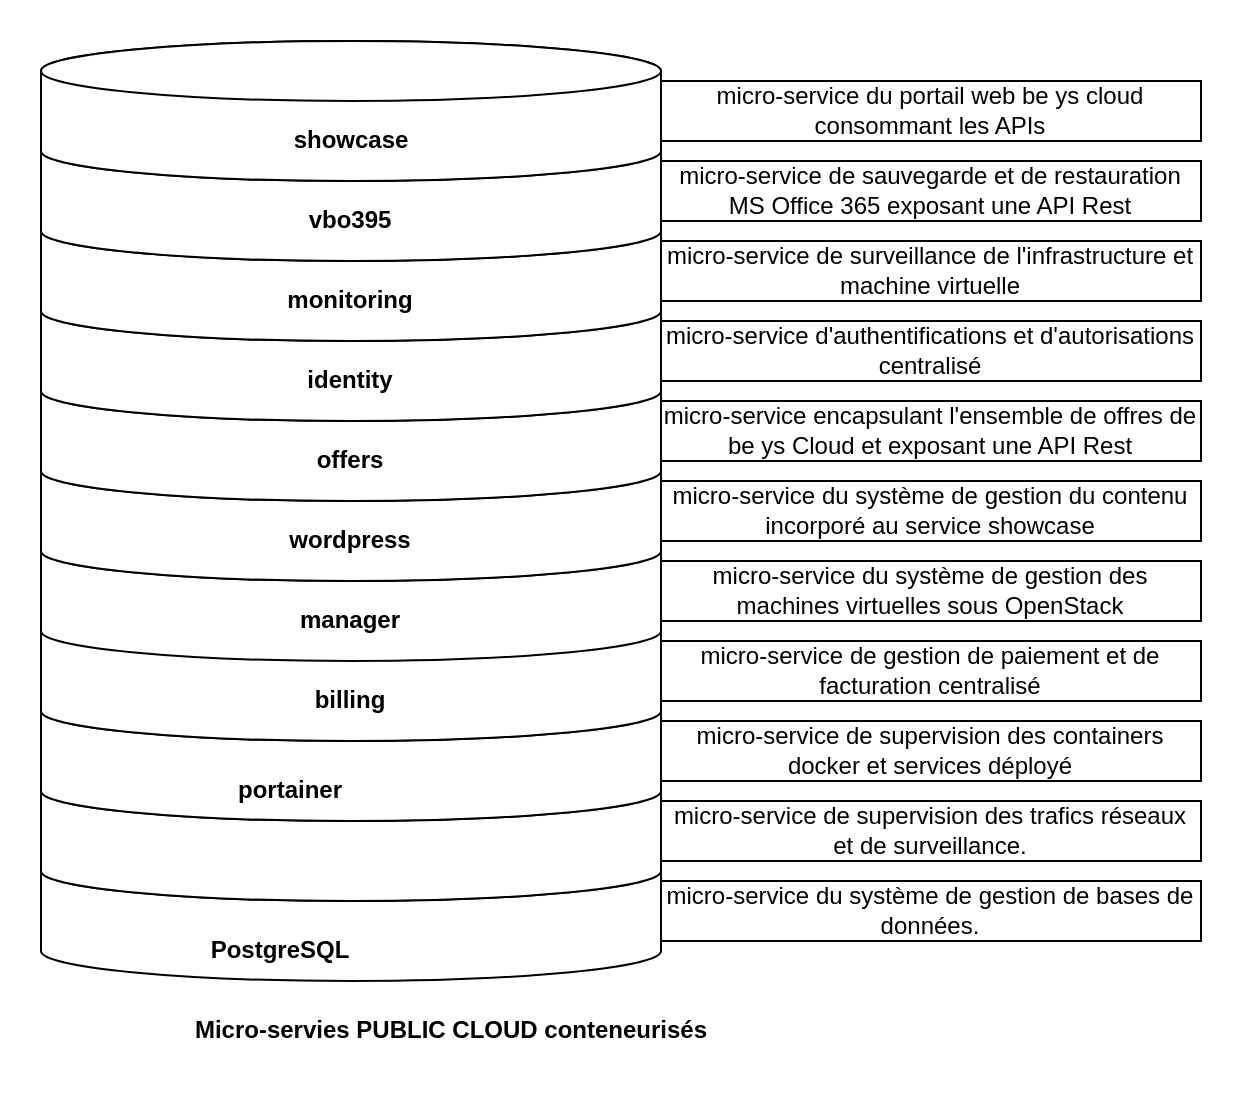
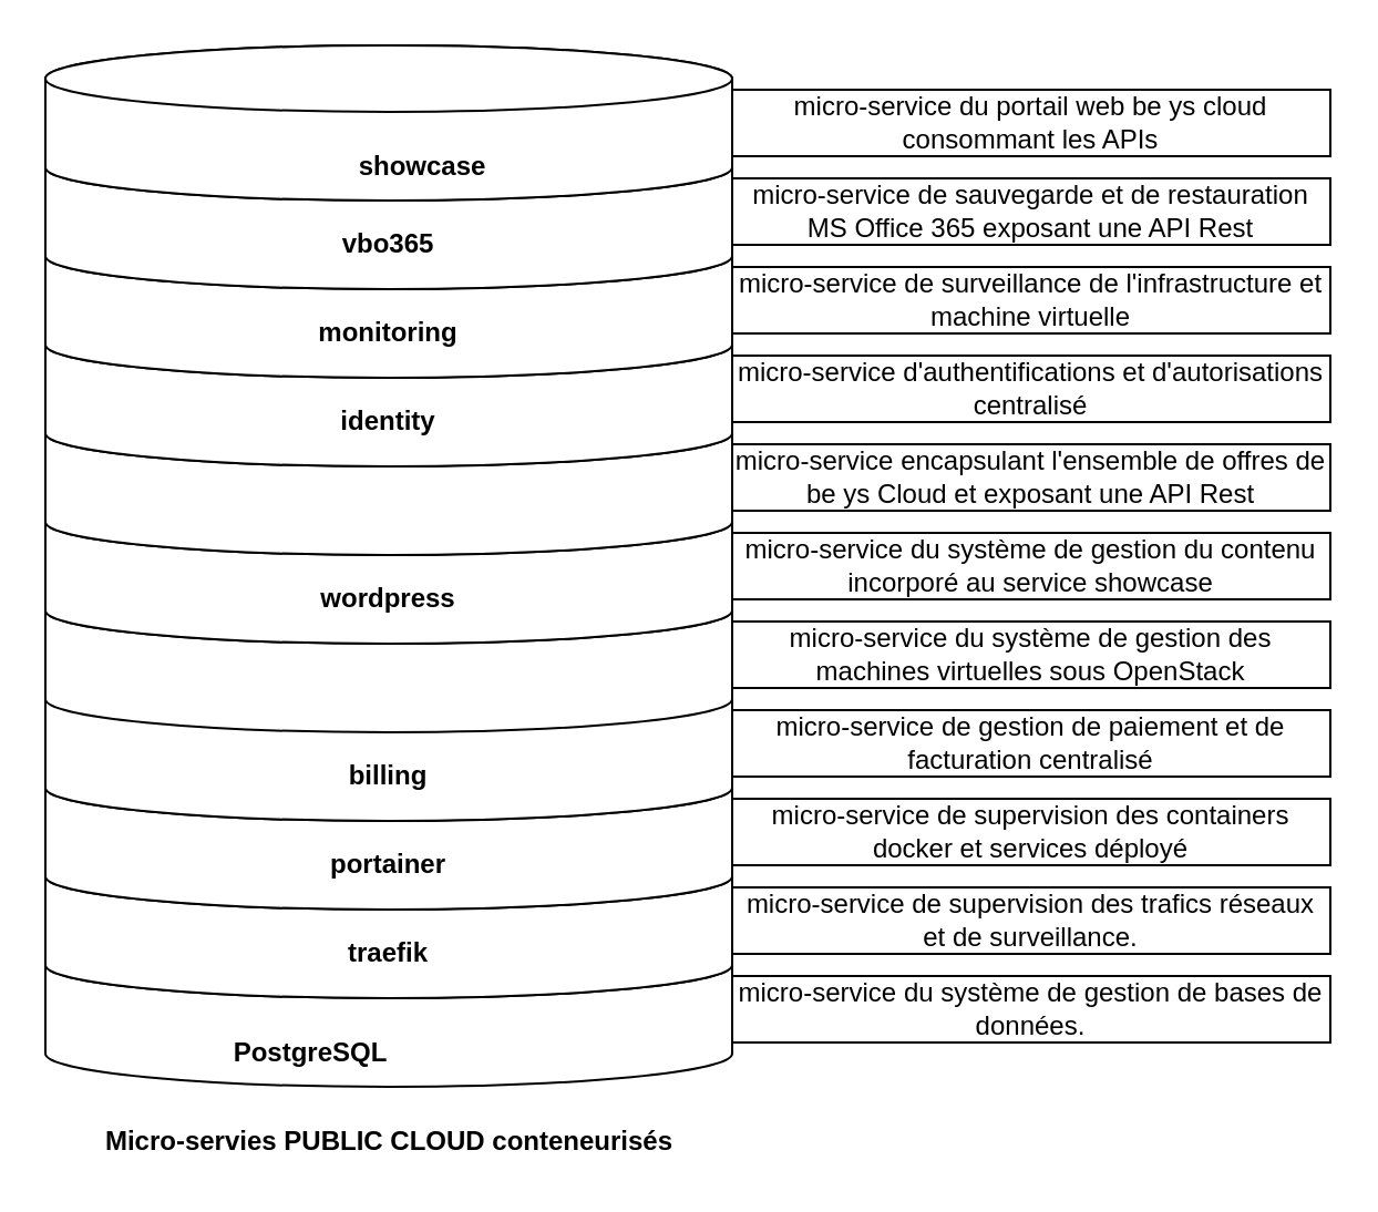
- <mxCell id="13" value="showcase" style="text;html=1;align=center;verticalAlign=middle;resizable=0;points=[];autosize=1;strokeColor=none;fontStyle=1" vertex="1" parent="1"><mxGeometry x="140" y="60" width="70" height="20" as="geometry" /></mxCell>
+ <mxCell id="13" value="showcase" style="text;html=1;align=center;verticalAlign=middle;resizable=0;points=[];autosize=1;strokeColor=none;fontStyle=1" vertex="1" parent="1"><mxGeometry x="155" y="65" width="70" height="20" as="geometry" /></mxCell>
- <mxCell id="14" value="vbo395" style="text;html=1;strokeColor=none;fillColor=none;align=center;verticalAlign=middle;whiteSpace=wrap;rounded=0;fontStyle=1" vertex="1" parent="1"><mxGeometry x="155" y="100" width="40" height="20" as="geometry" /></mxCell>
+ <mxCell id="14" value="vbo365" style="text;html=1;strokeColor=none;fillColor=none;align=center;verticalAlign=middle;whiteSpace=wrap;rounded=0;fontStyle=1" vertex="1" parent="1"><mxGeometry x="155" y="100" width="40" height="20" as="geometry" /></mxCell>
- <mxCell id="18" value="&lt;b&gt;offers&lt;/b&gt;" style="text;html=1;strokeColor=none;fillColor=none;align=center;verticalAlign=middle;whiteSpace=wrap;rounded=0;" vertex="1" parent="1"><mxGeometry x="155" y="220" width="40" height="20" as="geometry" /></mxCell>
- <mxCell id="20" value="&lt;b&gt;manager&lt;/b&gt;" style="text;html=1;strokeColor=none;fillColor=none;align=center;verticalAlign=middle;whiteSpace=wrap;rounded=0;" vertex="1" parent="1"><mxGeometry x="155" y="300" width="40" height="20" as="geometry" /></mxCell>
- <mxCell id="30" value="portainer" style="text;html=1;strokeColor=none;fillColor=none;align=center;verticalAlign=middle;whiteSpace=wrap;rounded=0;fontStyle=1" vertex="1" parent="1"><mxGeometry x="125" y="385" width="40" height="20" as="geometry" /></mxCell>
+ <mxCell id="30" value="portainer" style="text;html=1;strokeColor=none;fillColor=none;align=center;verticalAlign=middle;whiteSpace=wrap;rounded=0;fontStyle=1" vertex="1" parent="1"><mxGeometry x="155" y="380" width="40" height="20" as="geometry" /></mxCell>
+ <mxCell id="32" value="traefik" style="text;html=1;strokeColor=none;fillColor=none;align=center;verticalAlign=middle;whiteSpace=wrap;rounded=0;fontStyle=1" vertex="1" parent="1"><mxGeometry x="155" y="420" width="40" height="20" as="geometry" /></mxCell>
- <mxCell id="15" value="&lt;b&gt;Micro-servies&amp;nbsp;PUBLIC CLOUD conteneurisés&lt;/b&gt;" style="text;html=1;strokeColor=none;fillColor=none;align=center;verticalAlign=middle;whiteSpace=wrap;rounded=0;" vertex="1" parent="1"><mxGeometry x="87.5" y="505" width="275" height="20" as="geometry" /></mxCell>
+ <mxCell id="15" value="&lt;b&gt;Micro-servies&amp;nbsp;PUBLIC CLOUD conteneurisés&lt;/b&gt;" style="text;html=1;strokeColor=none;fillColor=none;align=center;verticalAlign=middle;whiteSpace=wrap;rounded=0;" vertex="1" parent="1"><mxGeometry x="37.5" y="505" width="275" height="20" as="geometry" /></mxCell>
